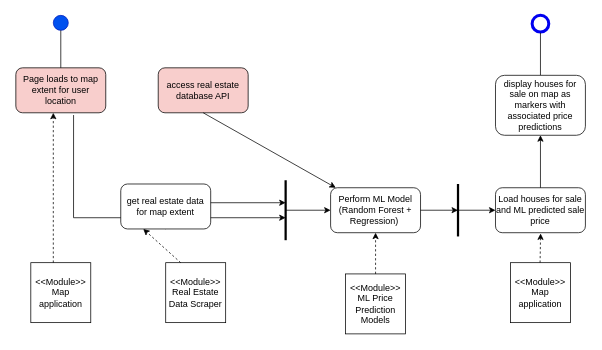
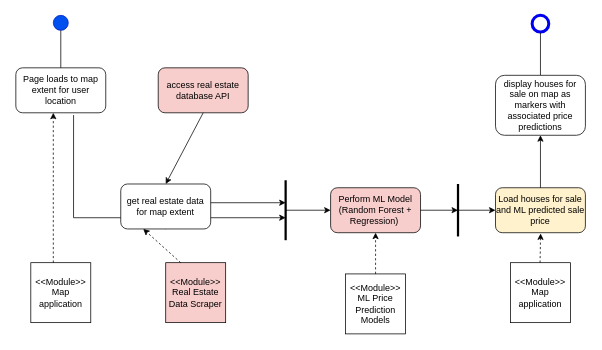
- <mxCell id="16" value="Page loads to map extent for user location" style="rounded=1;whiteSpace=wrap;html=1;fillColor=#f8cecc;" parent="1" vertex="1"><mxGeometry x="20" y="90" width="120" height="60" as="geometry" /></mxCell>
+ <mxCell id="16" value="Page loads to map extent for user location" style="rounded=1;whiteSpace=wrap;html=1;" parent="1" vertex="1"><mxGeometry x="20" y="90" width="120" height="60" as="geometry" /></mxCell>
- <mxCell id="26" value="" style="endArrow=classic;html=1;rounded=0;exitX=0.5;exitY=1;exitDx=0;exitDy=0;" edge="1" parent="1" source="2" target="10"><mxGeometry width="50" height="50" relative="1" as="geometry"><mxPoint x="360" y="230" as="sourcePoint" /><mxPoint x="410" y="180" as="targetPoint" /></mxGeometry></mxCell>
+ <mxCell id="26" value="" style="endArrow=classic;html=1;rounded=0;exitX=0.5;exitY=1;exitDx=0;exitDy=0;entryX=0.5;entryY=0;entryDx=0;entryDy=0;" edge="1" parent="1" source="2" target="25"><mxGeometry width="50" height="50" relative="1" as="geometry"><mxPoint x="360" y="230" as="sourcePoint" /><mxPoint x="410" y="180" as="targetPoint" /></mxGeometry></mxCell>
- <mxCell id="10" value="Perform ML Model (Random Forest + Regression)&amp;nbsp;" style="rounded=1;whiteSpace=wrap;html=1;" parent="1" vertex="1"><mxGeometry x="440" y="250" width="120" height="60" as="geometry" /></mxCell>
+ <mxCell id="10" value="Perform ML Model (Random Forest + Regression)&amp;nbsp;" style="rounded=1;whiteSpace=wrap;html=1;fillColor=#f8cecc;" parent="1" vertex="1"><mxGeometry x="440" y="250" width="120" height="60" as="geometry" /></mxCell>
- <mxCell id="21" value="Load houses for sale and ML predicted sale price" style="rounded=1;whiteSpace=wrap;html=1;" parent="1" vertex="1"><mxGeometry x="660" y="250" width="120" height="60" as="geometry" /></mxCell>
+ <mxCell id="21" value="Load houses for sale and ML predicted sale price" style="rounded=1;whiteSpace=wrap;html=1;fillColor=#fff2cc;" parent="1" vertex="1"><mxGeometry x="660" y="250" width="120" height="60" as="geometry" /></mxCell>
- <mxCell id="3" value="&amp;lt;&amp;lt;Module&amp;gt;&amp;gt;&lt;br&gt;Real Estate Data Scraper" style="whiteSpace=wrap;html=1;aspect=fixed;" parent="1" vertex="1"><mxGeometry x="220" y="350" width="80" height="80" as="geometry" /></mxCell>
+ <mxCell id="3" value="&amp;lt;&amp;lt;Module&amp;gt;&amp;gt;&lt;br&gt;Real Estate Data Scraper" style="whiteSpace=wrap;html=1;aspect=fixed;fillColor=#f8cecc;" parent="1" vertex="1"><mxGeometry x="220" y="350" width="80" height="80" as="geometry" /></mxCell>
